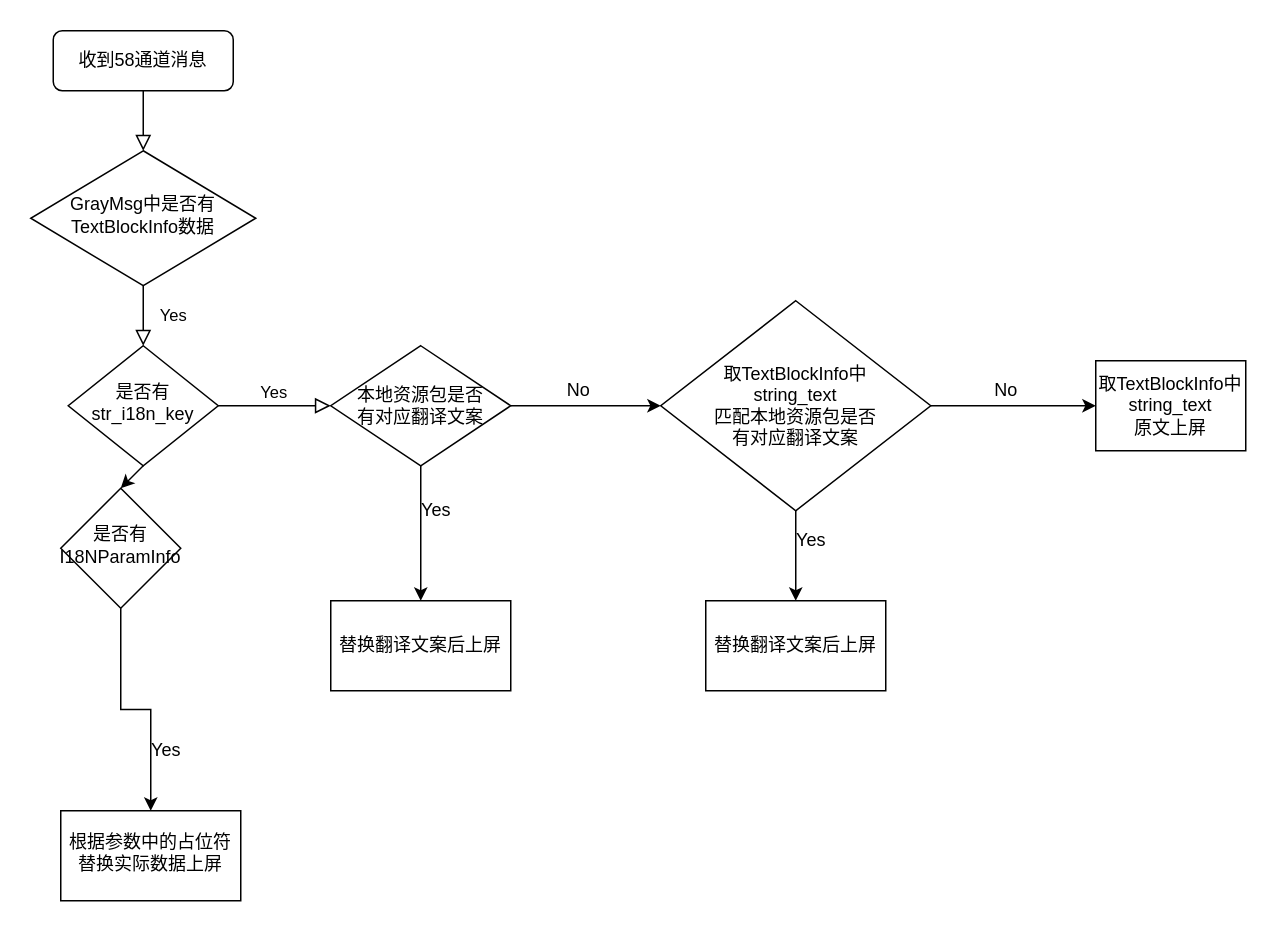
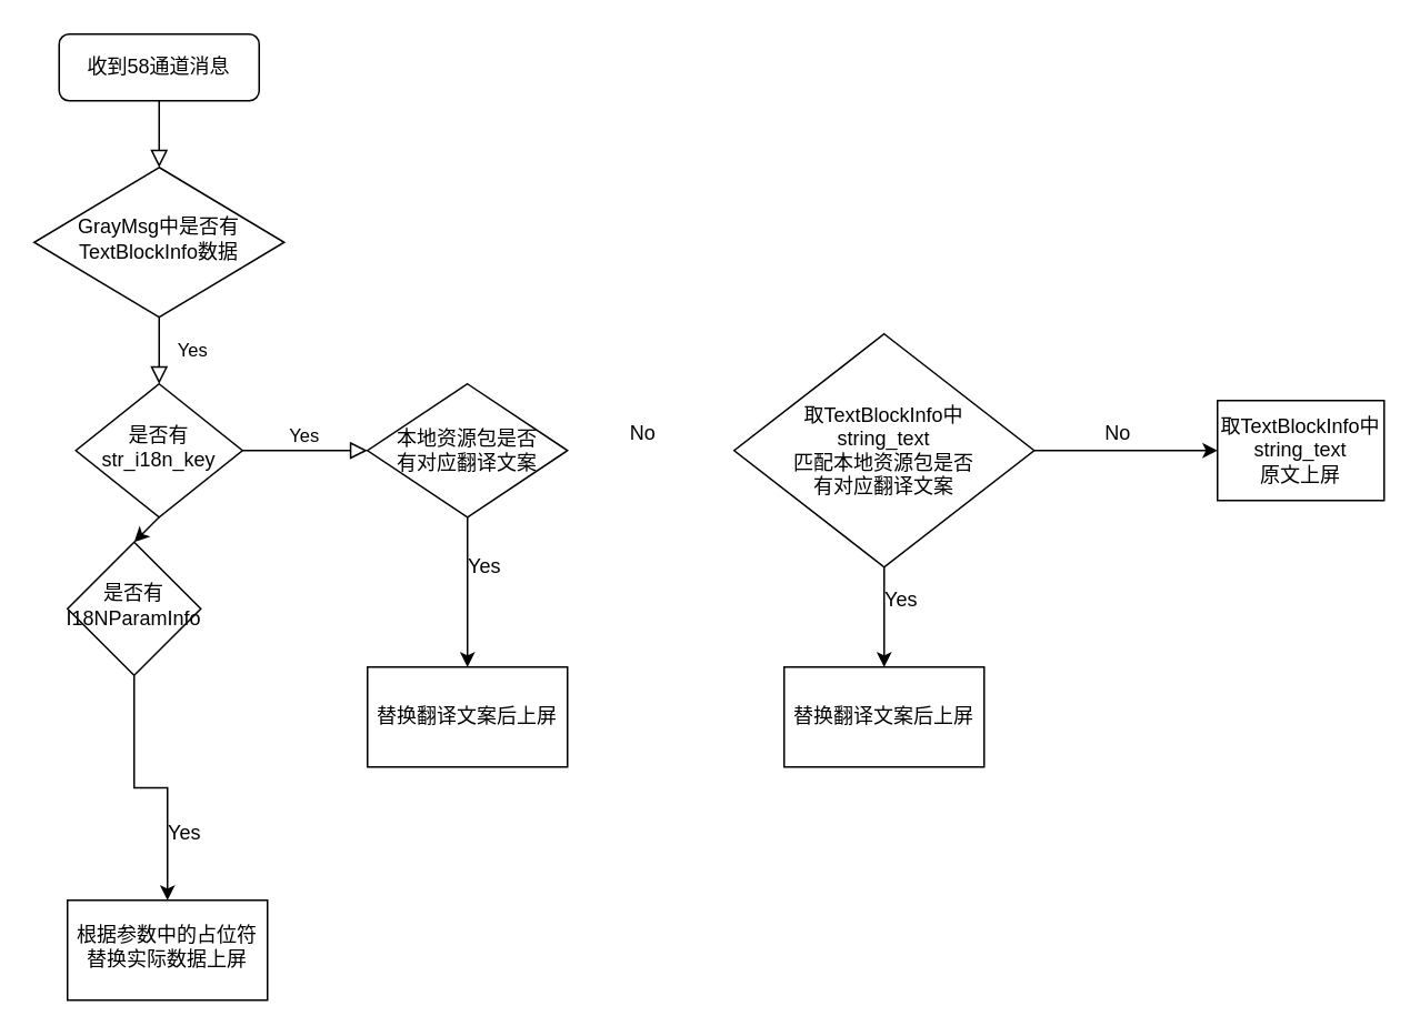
- <mxCell id="10" value="" style="edgeStyle=orthogonalEdgeStyle;rounded=0;orthogonalLoop=1;jettySize=auto;html=1;" edge="1" parent="1" source="12" target="14"><mxGeometry relative="1" as="geometry" /></mxCell>
